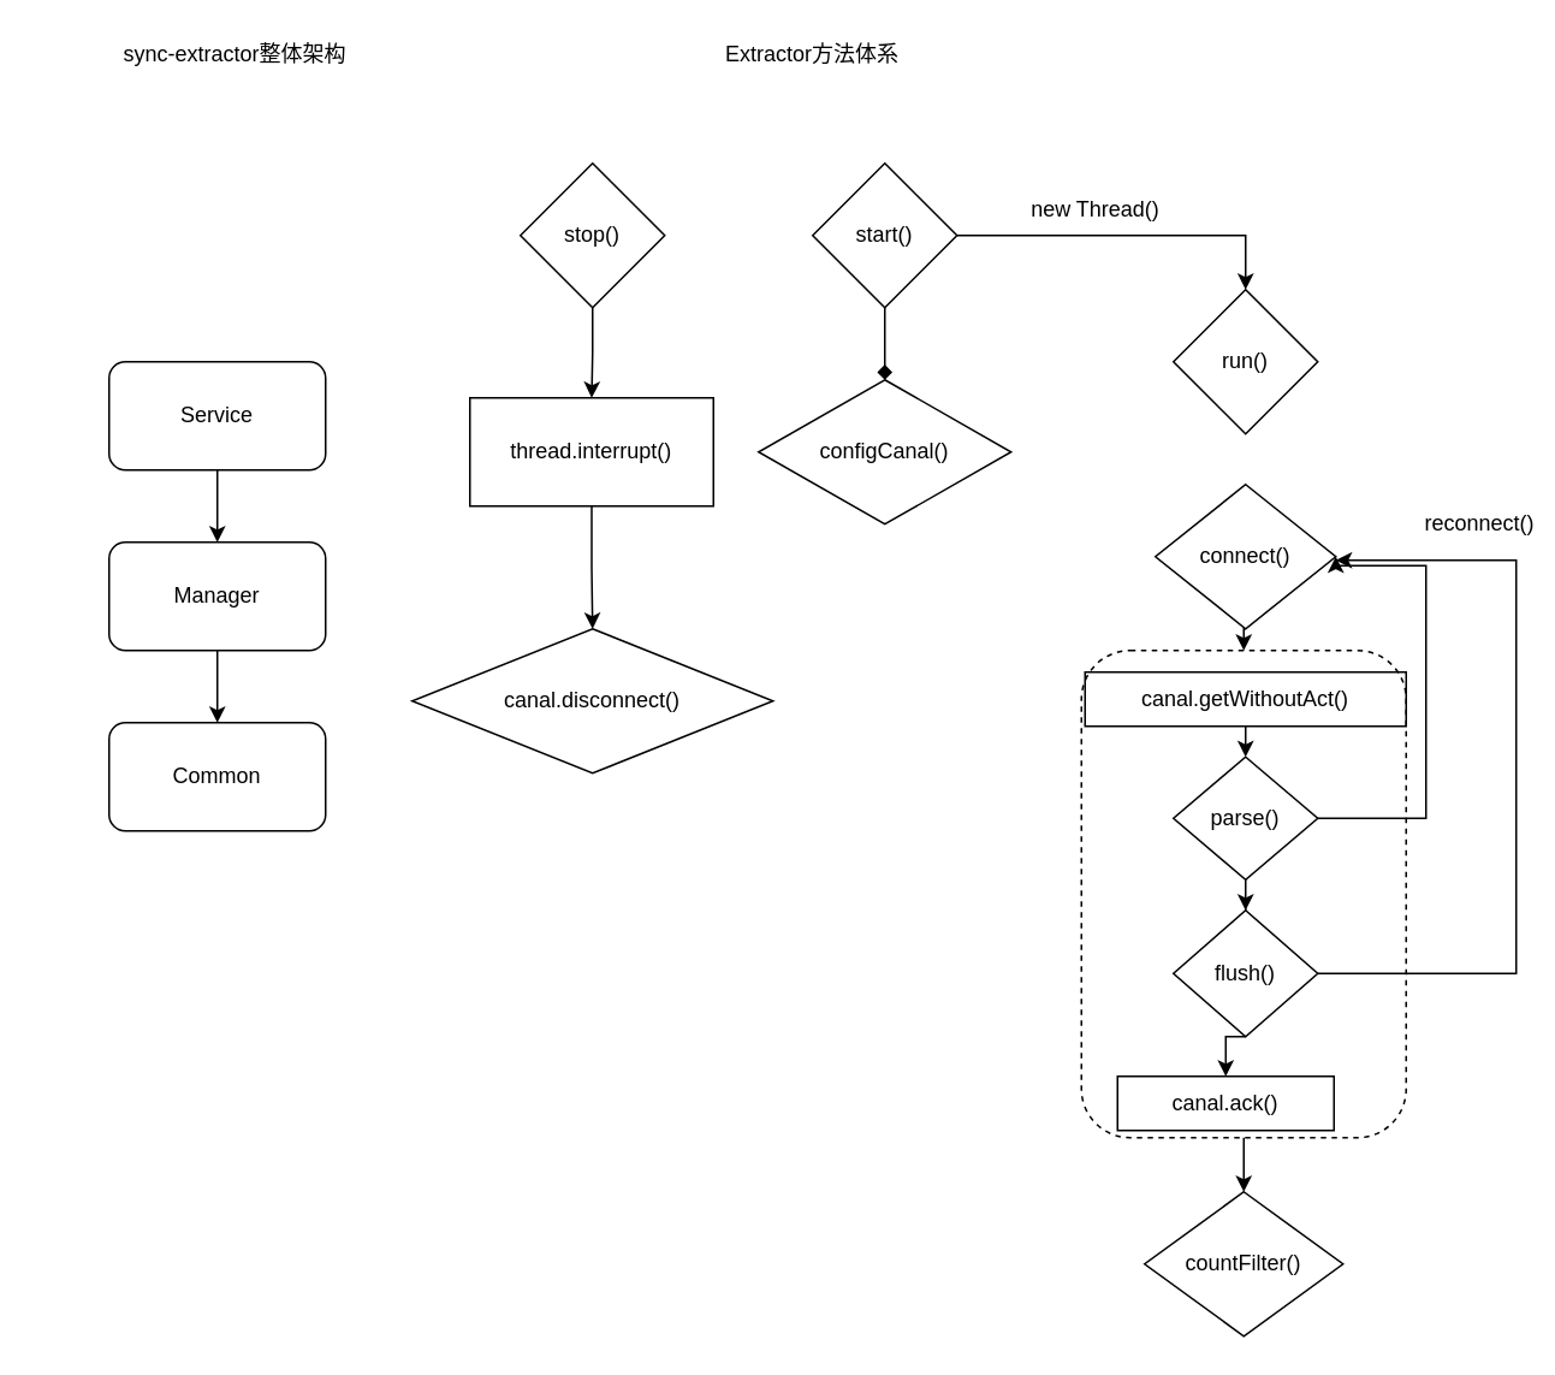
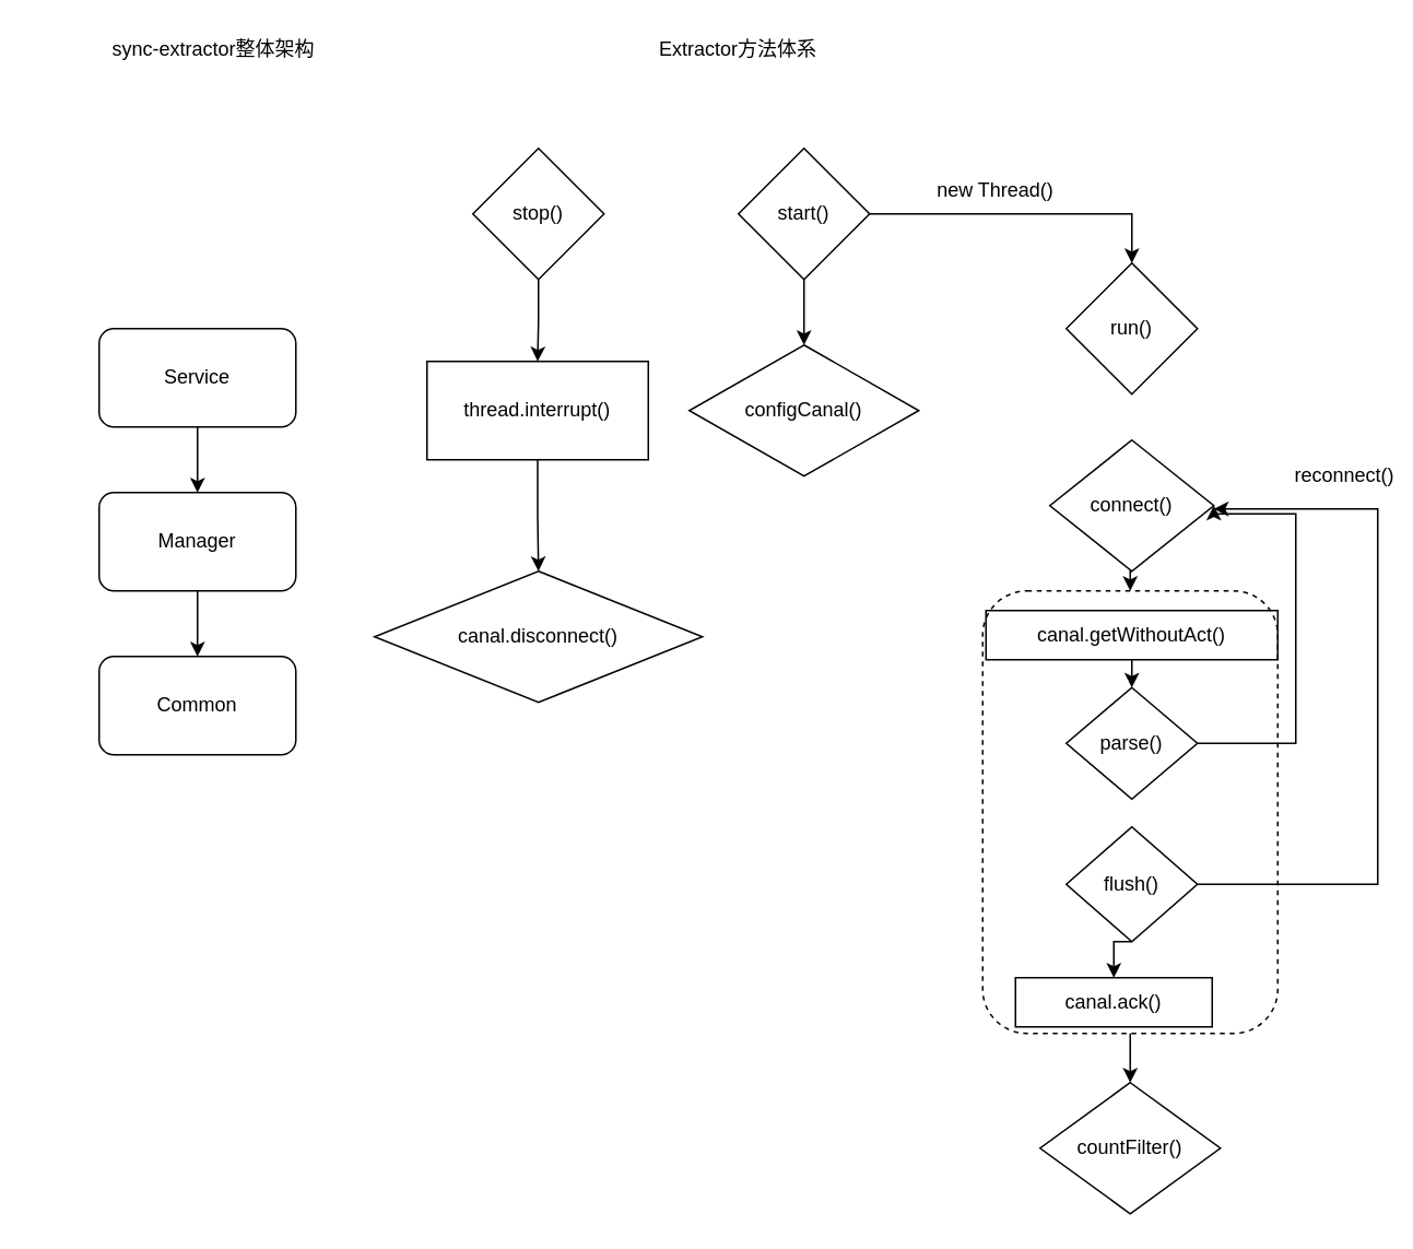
- <mxCell id="11" style="edgeStyle=orthogonalEdgeStyle;rounded=0;orthogonalLoop=1;jettySize=auto;html=1;exitX=0.5;exitY=1;exitDx=0;exitDy=0;entryX=0.5;entryY=0;entryDx=0;entryDy=0;endArrow=diamond;" edge="1" parent="1" source="12" target="14"><mxGeometry relative="1" as="geometry" /></mxCell>
+ <mxCell id="11" style="edgeStyle=orthogonalEdgeStyle;rounded=0;orthogonalLoop=1;jettySize=auto;html=1;exitX=0.5;exitY=1;exitDx=0;exitDy=0;entryX=0.5;entryY=0;entryDx=0;entryDy=0;" edge="1" parent="1" source="12" target="14"><mxGeometry relative="1" as="geometry" /></mxCell>
- <mxCell id="19" style="edgeStyle=orthogonalEdgeStyle;rounded=0;orthogonalLoop=1;jettySize=auto;html=1;entryX=0.5;entryY=0;entryDx=0;entryDy=0;" edge="1" parent="1" source="20" target="23"><mxGeometry relative="1" as="geometry" /></mxCell>
